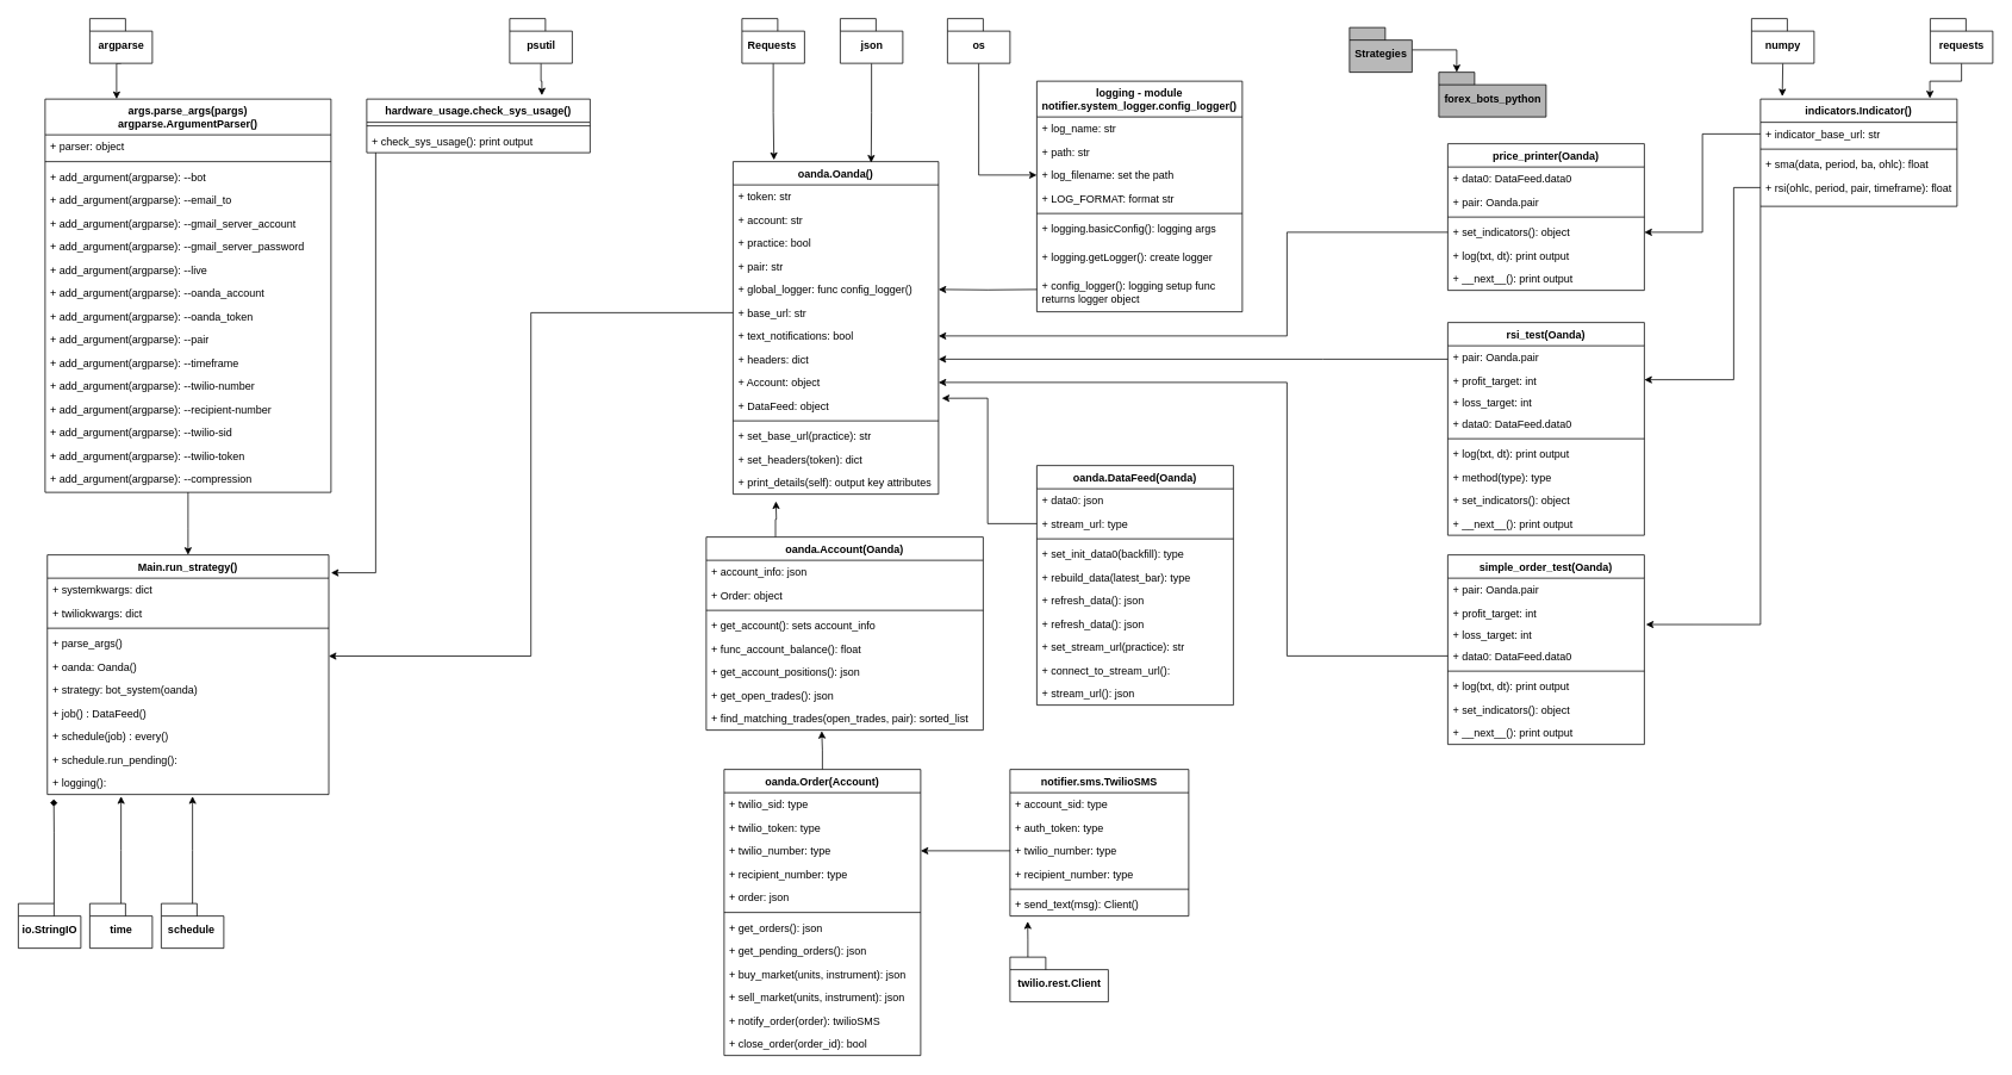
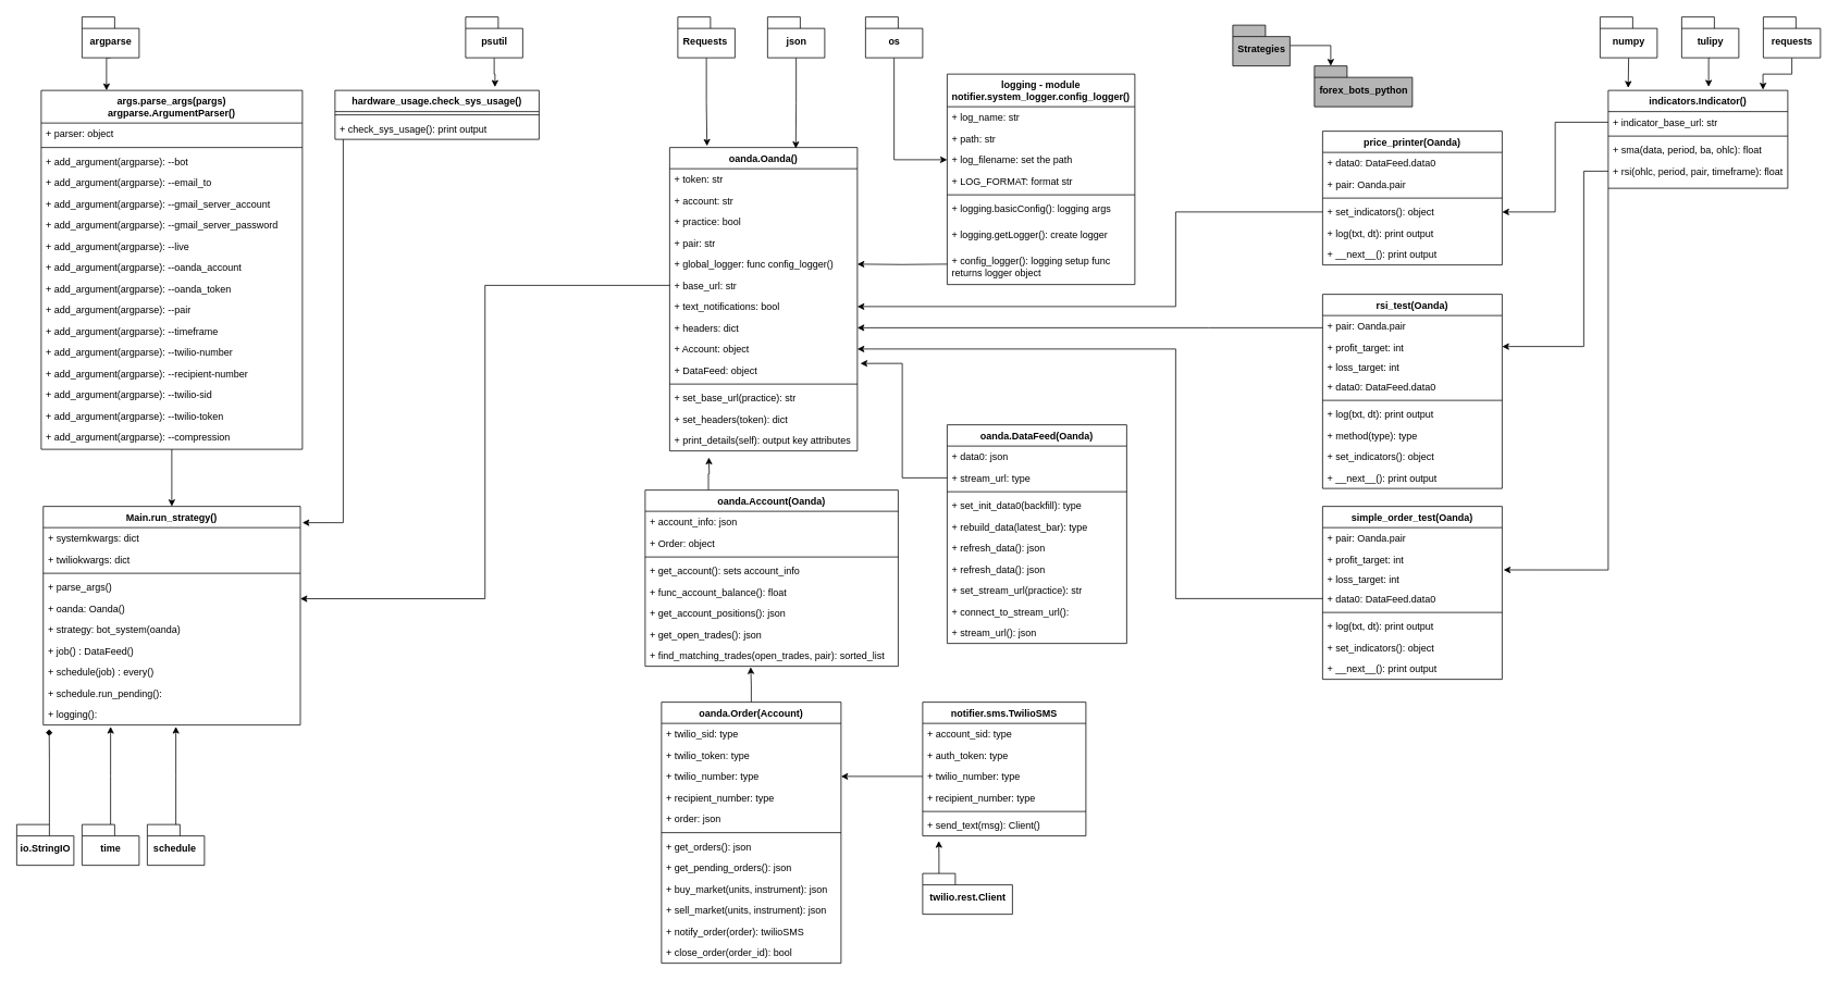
+ <mxCell id="87" value="tulipy" style="shape=folder;fontStyle=1;spacingTop=10;tabWidth=40;tabHeight=14;tabPosition=left;html=1;" vertex="1" parent="1"><mxGeometry x="2060" y="20" width="70" height="50" as="geometry" /></mxCell>
+ <mxCell id="86" style="edgeStyle=orthogonalEdgeStyle;rounded=0;orthogonalLoop=1;jettySize=auto;html=1;exitX=0.5;exitY=1;exitDx=0;exitDy=0;exitPerimeter=0;entryX=0.559;entryY=-0.036;entryDx=0;entryDy=0;entryPerimeter=0;" edge="1" parent="1" source="87" target="79"><mxGeometry relative="1" as="geometry" /></mxCell>
